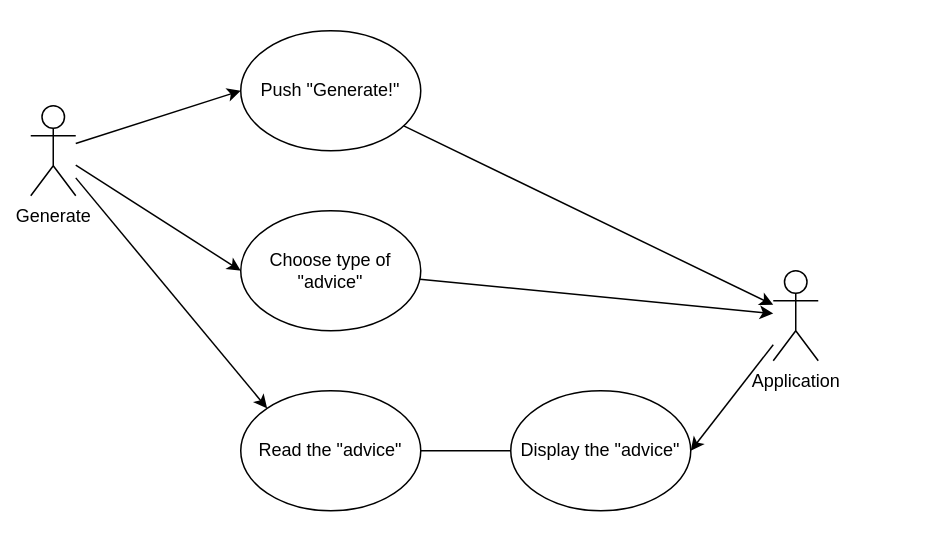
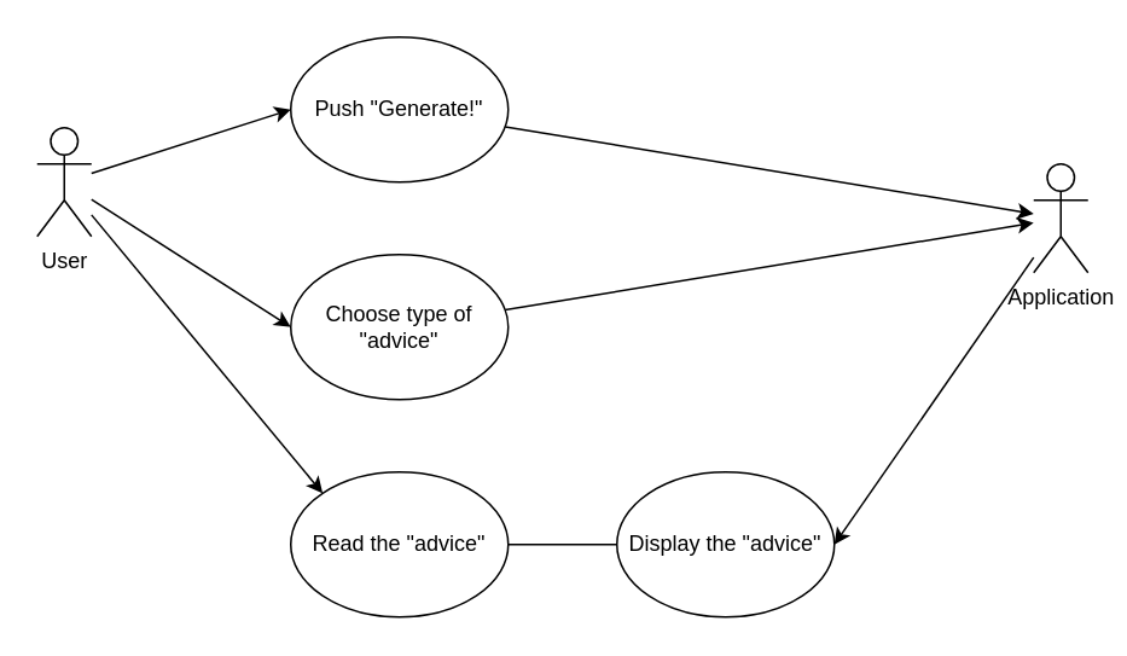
- <mxCell id="5" value="Generate" style="shape=umlActor;verticalLabelPosition=bottom;verticalAlign=top;html=1;outlineConnect=0;" vertex="1" parent="1"><mxGeometry x="20" y="70" width="30" height="60" as="geometry" /></mxCell>
+ <mxCell id="5" value="User" style="shape=umlActor;verticalLabelPosition=bottom;verticalAlign=top;html=1;outlineConnect=0;" vertex="1" parent="1"><mxGeometry x="20" y="70" width="30" height="60" as="geometry" /></mxCell>
- <mxCell id="10" value="Application" style="shape=umlActor;verticalLabelPosition=bottom;verticalAlign=top;html=1;outlineConnect=0;" vertex="1" parent="1"><mxGeometry x="515" y="180" width="30" height="60" as="geometry" /></mxCell>
+ <mxCell id="10" value="Application" style="shape=umlActor;verticalLabelPosition=bottom;verticalAlign=top;html=1;outlineConnect=0;" vertex="1" parent="1"><mxGeometry x="570" y="90" width="30" height="60" as="geometry" /></mxCell>
